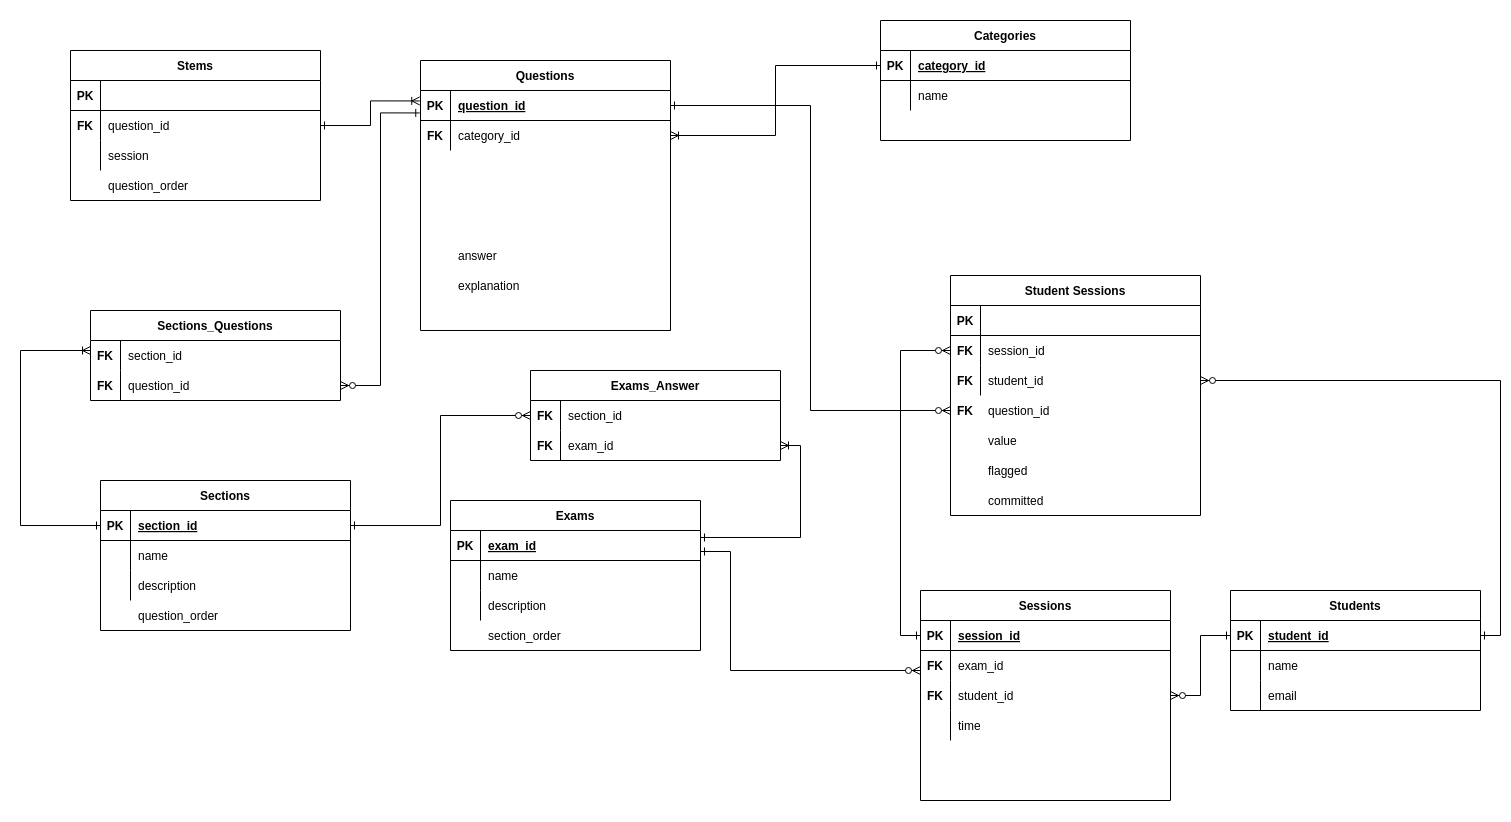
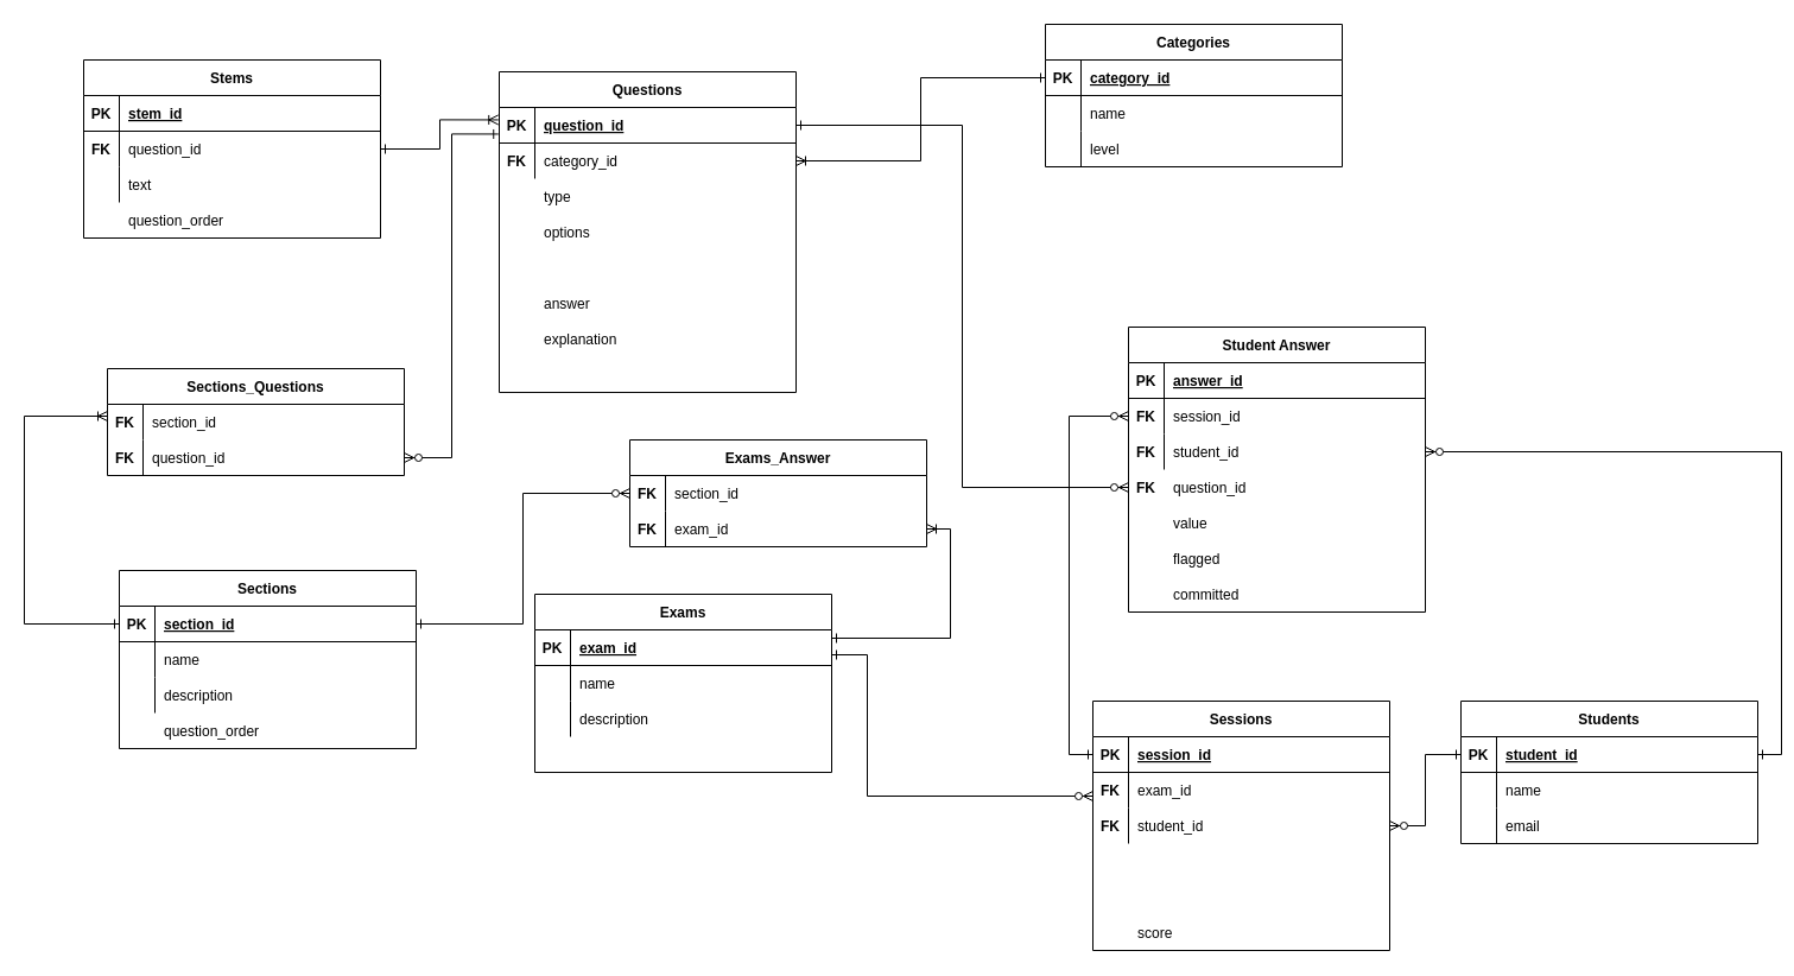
+ <mxCell id="129" value="stem_id" style="shape=partialRectangle;overflow=hidden;connectable=0;fillColor=none;top=0;left=0;bottom=0;right=0;align=left;spacingLeft=6;fontStyle=5;" vertex="1" parent="127"><mxGeometry x="30" width="220" height="30" as="geometry" /></mxCell>
+ <mxCell id="98" value="level" style="shape=partialRectangle;overflow=hidden;connectable=0;fillColor=none;top=0;left=0;bottom=0;right=0;align=left;spacingLeft=6;" vertex="1" parent="96"><mxGeometry x="30" width="220" height="30" as="geometry" /></mxCell>
- <mxCell id="135" value="session" style="shape=partialRectangle;overflow=hidden;connectable=0;fillColor=none;top=0;left=0;bottom=0;right=0;align=left;spacingLeft=6;" vertex="1" parent="133"><mxGeometry x="30" width="220" height="30" as="geometry" /></mxCell>
+ <mxCell id="135" value="text" style="shape=partialRectangle;overflow=hidden;connectable=0;fillColor=none;top=0;left=0;bottom=0;right=0;align=left;spacingLeft=6;" vertex="1" parent="133"><mxGeometry x="30" width="220" height="30" as="geometry" /></mxCell>
+ <mxCell id="52" value="type" style="shape=partialRectangle;overflow=hidden;connectable=0;fillColor=none;top=0;left=0;bottom=0;right=0;align=left;spacingLeft=6;" vertex="1" parent="44"><mxGeometry x="30" y="90" width="220" height="30" as="geometry" /></mxCell>
+ <mxCell id="53" value="options" style="shape=partialRectangle;overflow=hidden;connectable=0;fillColor=none;top=0;left=0;bottom=0;right=0;align=left;spacingLeft=6;" vertex="1" parent="44"><mxGeometry x="30" y="120" width="220" height="30" as="geometry" /></mxCell>
- <mxCell id="73" value="Student Sessions" style="shape=table;startSize=30;container=1;collapsible=1;childLayout=tableLayout;fixedRows=1;rowLines=0;fontStyle=1;align=center;resizeLast=1;" vertex="1" parent="68"><mxGeometry width="250" height="240" as="geometry" /></mxCell>
+ <mxCell id="73" value="Student Answer" style="shape=table;startSize=30;container=1;collapsible=1;childLayout=tableLayout;fixedRows=1;rowLines=0;fontStyle=1;align=center;resizeLast=1;" vertex="1" parent="68"><mxGeometry width="250" height="240" as="geometry" /></mxCell>
+ <mxCell id="76" value="answer_id" style="shape=partialRectangle;overflow=hidden;connectable=0;fillColor=none;top=0;left=0;bottom=0;right=0;align=left;spacingLeft=6;fontStyle=5;" vertex="1" parent="74"><mxGeometry x="30" width="220" height="30" as="geometry" /></mxCell>
- <mxCell id="109" value="section_order" style="shape=partialRectangle;overflow=hidden;connectable=0;fillColor=none;top=0;left=0;bottom=0;right=0;align=left;spacingLeft=6;" vertex="1" parent="1"><mxGeometry x="480" y="620" width="220" height="30" as="geometry" /></mxCell>
- <mxCell id="39" value="time" style="shape=partialRectangle;overflow=hidden;connectable=0;fillColor=none;top=0;left=0;bottom=0;right=0;align=left;spacingLeft=6;" vertex="1" parent="37"><mxGeometry x="30" width="220" height="30" as="geometry" /></mxCell>
+ <mxCell id="40" value="score" style="shape=partialRectangle;overflow=hidden;connectable=0;fillColor=none;top=0;left=0;bottom=0;right=0;align=left;spacingLeft=6;" vertex="1" parent="26"><mxGeometry x="30" y="180" width="220" height="30" as="geometry" /></mxCell>
